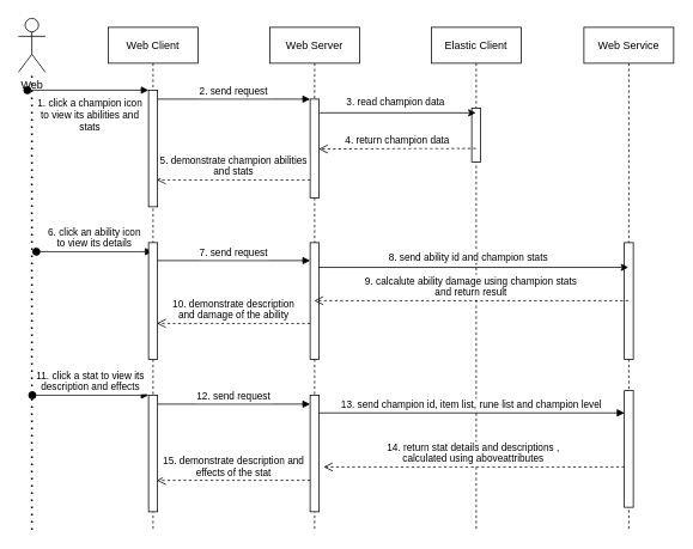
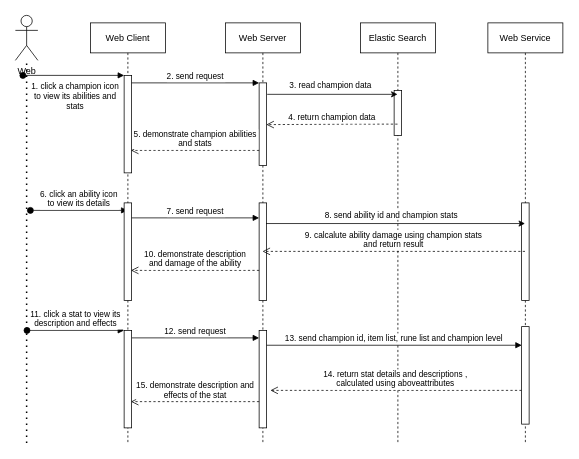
- <mxCell id="19" value="Elastic Client" style="shape=umlLifeline;perimeter=lifelinePerimeter;container=1;collapsible=0;recursiveResize=0;rounded=0;shadow=0;strokeWidth=1;" vertex="1" parent="1"><mxGeometry x="480" y="30" width="100" height="560" as="geometry" /></mxCell>
+ <mxCell id="19" value="Elastic Search" style="shape=umlLifeline;perimeter=lifelinePerimeter;container=1;collapsible=0;recursiveResize=0;rounded=0;shadow=0;strokeWidth=1;" vertex="1" parent="1"><mxGeometry x="480" y="30" width="100" height="560" as="geometry" /></mxCell>
